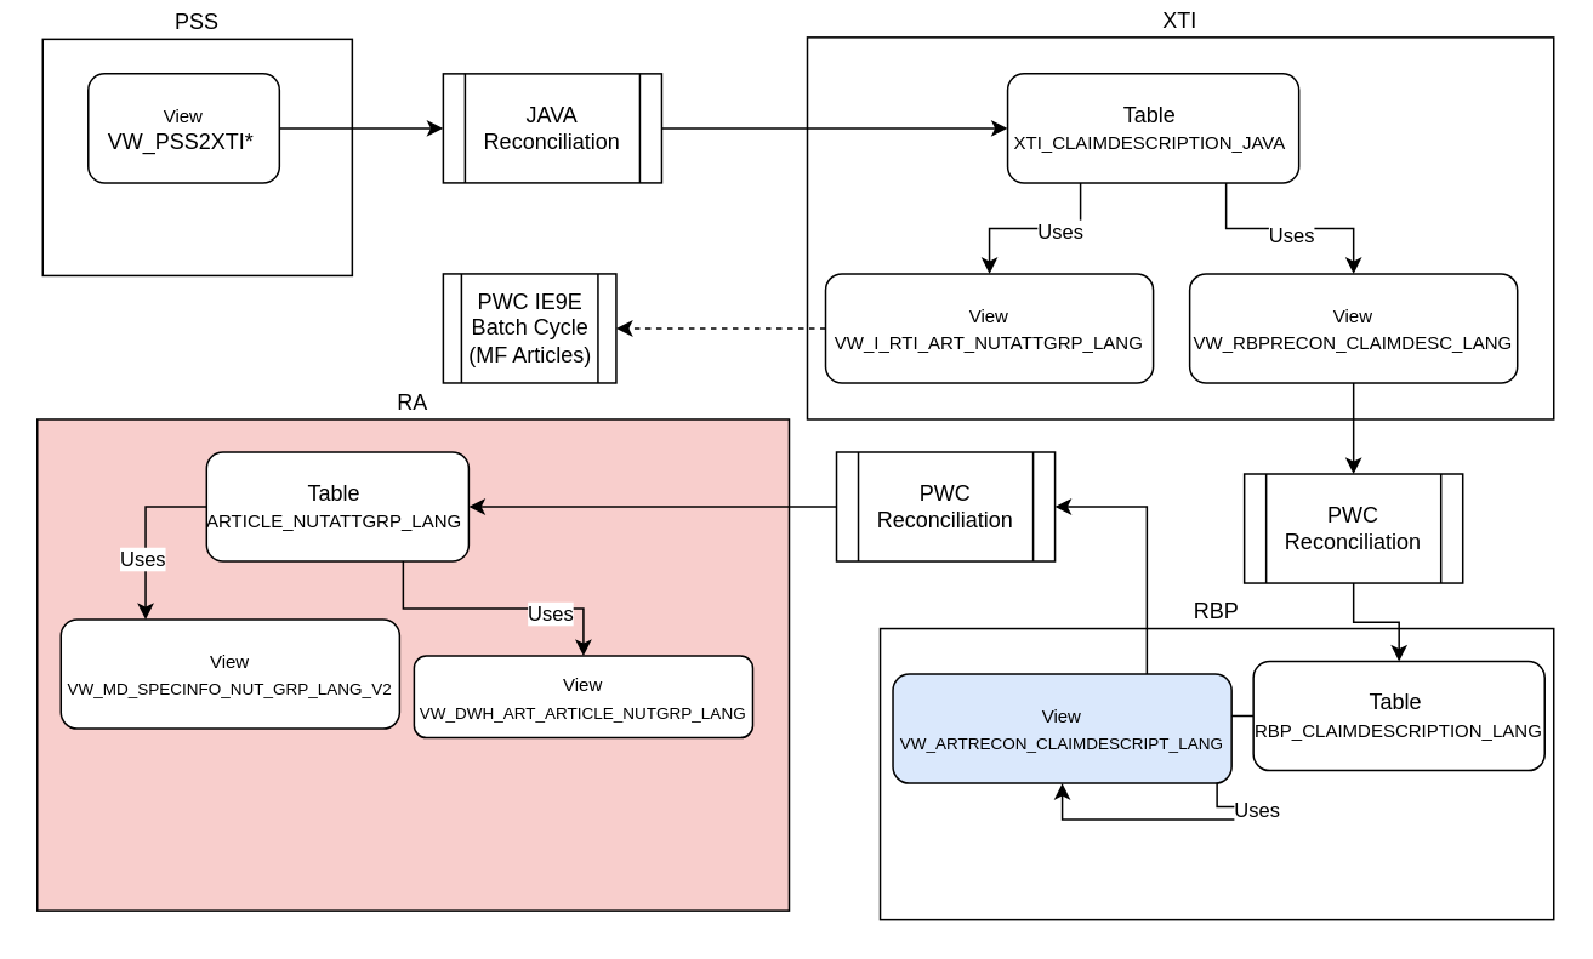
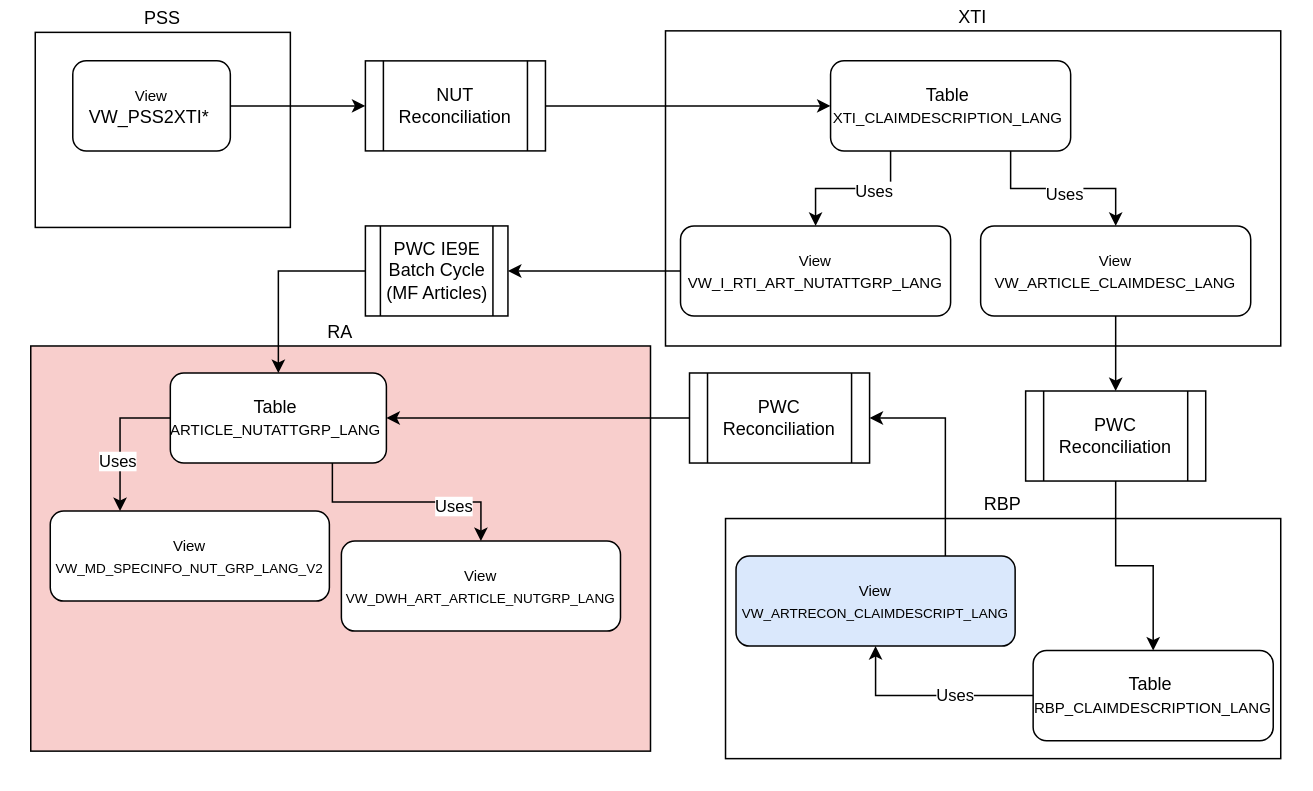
- <mxCell id="7" value="JAVA Reconciliation" style="shape=process;whiteSpace=wrap;html=1;backgroundOutline=1;" vertex="1" parent="1"><mxGeometry x="243" y="40" width="120" height="60" as="geometry" /></mxCell>
+ <mxCell id="7" value="NUT Reconciliation" style="shape=process;whiteSpace=wrap;html=1;backgroundOutline=1;" vertex="1" parent="1"><mxGeometry x="243" y="40" width="120" height="60" as="geometry" /></mxCell>
- <mxCell id="12" value="&lt;font style=&quot;font-size: 10px;&quot;&gt;&lt;span style=&quot;font-size: 12px;&quot;&gt;Table&amp;nbsp;&lt;/span&gt;&lt;/font&gt;&lt;div&gt;&lt;font style=&quot;font-size: 10px;&quot;&gt;XTI_CLAIMDESCRIPTION_JAVA&lt;/font&gt;&amp;nbsp;&lt;/div&gt;" style="rounded=1;whiteSpace=wrap;html=1;" vertex="1" parent="1"><mxGeometry x="553" y="40" width="160" height="60" as="geometry" /></mxCell>
+ <mxCell id="12" value="&lt;font style=&quot;font-size: 10px;&quot;&gt;&lt;span style=&quot;font-size: 12px;&quot;&gt;Table&amp;nbsp;&lt;/span&gt;&lt;/font&gt;&lt;div&gt;&lt;font style=&quot;font-size: 10px;&quot;&gt;XTI_CLAIMDESCRIPTION_LANG&lt;/font&gt;&amp;nbsp;&lt;/div&gt;" style="rounded=1;whiteSpace=wrap;html=1;" vertex="1" parent="1"><mxGeometry x="553" y="40" width="160" height="60" as="geometry" /></mxCell>
- <mxCell id="15" style="edgeStyle=orthogonalEdgeStyle;rounded=0;orthogonalLoop=1;jettySize=auto;html=1;exitX=0;exitY=0.5;exitDx=0;exitDy=0;dashed=1;" edge="1" parent="1" source="16" target="30"><mxGeometry relative="1" as="geometry" /></mxCell>
+ <mxCell id="15" style="edgeStyle=orthogonalEdgeStyle;rounded=0;orthogonalLoop=1;jettySize=auto;html=1;exitX=0;exitY=0.5;exitDx=0;exitDy=0;" edge="1" parent="1" source="16" target="30"><mxGeometry relative="1" as="geometry" /></mxCell>
- <mxCell id="14" value="&lt;span style=&quot;font-family: &amp;quot;Aptos Narrow&amp;quot;, sans-serif;&quot;&gt;&lt;font style=&quot;font-size: 10px;&quot;&gt;View&lt;/font&gt;&lt;/span&gt;&lt;div&gt;&lt;span style=&quot;font-family: &amp;quot;Aptos Narrow&amp;quot;, sans-serif;&quot;&gt;&lt;font style=&quot;font-size: 10px;&quot;&gt;VW_RBPRECON_CLAIMDESC_LANG&lt;/font&gt;&lt;/span&gt;&lt;/div&gt;" style="rounded=1;whiteSpace=wrap;html=1;" vertex="1" parent="1"><mxGeometry x="653" y="150" width="180" height="60" as="geometry" /></mxCell>
+ <mxCell id="14" value="&lt;span style=&quot;font-family: &amp;quot;Aptos Narrow&amp;quot;, sans-serif;&quot;&gt;&lt;font style=&quot;font-size: 10px;&quot;&gt;View&lt;/font&gt;&lt;/span&gt;&lt;div&gt;&lt;span style=&quot;font-family: &amp;quot;Aptos Narrow&amp;quot;, sans-serif;&quot;&gt;&lt;font style=&quot;font-size: 10px;&quot;&gt;VW_ARTICLE_CLAIMDESC_LANG&lt;/font&gt;&lt;/span&gt;&lt;/div&gt;" style="rounded=1;whiteSpace=wrap;html=1;" vertex="1" parent="1"><mxGeometry x="653" y="150" width="180" height="60" as="geometry" /></mxCell>
+ <mxCell id="29" style="edgeStyle=orthogonalEdgeStyle;rounded=0;orthogonalLoop=1;jettySize=auto;html=1;exitX=0;exitY=0.5;exitDx=0;exitDy=0;entryX=0.5;entryY=0;entryDx=0;entryDy=0;" edge="1" parent="1" source="30" target="28"><mxGeometry relative="1" as="geometry" /></mxCell>
- <mxCell id="36" value="&lt;span style=&quot;font-family: &amp;quot;Aptos Narrow&amp;quot;, sans-serif;&quot;&gt;&lt;font style=&quot;font-size: 10px;&quot;&gt;View&lt;/font&gt;&lt;/span&gt;&lt;div&gt;&lt;span style=&quot;font-family: &amp;quot;Aptos Narrow&amp;quot;, sans-serif;&quot;&gt;&lt;font style=&quot;font-size: 9px;&quot;&gt;VW_DWH_ART_ARTICLE_NUTGRP_LANG&lt;/font&gt;&lt;/span&gt;&lt;/div&gt;" style="rounded=1;whiteSpace=wrap;html=1;" vertex="1" parent="1"><mxGeometry x="227" y="360" width="186" height="45" as="geometry" /></mxCell>
+ <mxCell id="36" value="&lt;span style=&quot;font-family: &amp;quot;Aptos Narrow&amp;quot;, sans-serif;&quot;&gt;&lt;font style=&quot;font-size: 10px;&quot;&gt;View&lt;/font&gt;&lt;/span&gt;&lt;div&gt;&lt;span style=&quot;font-family: &amp;quot;Aptos Narrow&amp;quot;, sans-serif;&quot;&gt;&lt;font style=&quot;font-size: 9px;&quot;&gt;VW_DWH_ART_ARTICLE_NUTGRP_LANG&lt;/font&gt;&lt;/span&gt;&lt;/div&gt;" style="rounded=1;whiteSpace=wrap;html=1;" vertex="1" parent="1"><mxGeometry x="227" y="360" width="186" height="60" as="geometry" /></mxCell>
- <mxCell id="21" value="&lt;font style=&quot;font-size: 10px;&quot;&gt;&lt;span style=&quot;font-size: 12px;&quot;&gt;Table&amp;nbsp;&lt;/span&gt;&lt;/font&gt;&lt;div&gt;&lt;span style=&quot;font-family: &amp;quot;Aptos Narrow&amp;quot;, sans-serif;&quot;&gt;&lt;font style=&quot;font-size: 10px;&quot;&gt;RBP_CLAIMDESCRIPTION_LANG&lt;/font&gt;&lt;/span&gt;&lt;/div&gt;" style="rounded=1;whiteSpace=wrap;html=1;" vertex="1" parent="1"><mxGeometry x="688" y="363" width="160" height="60" as="geometry" /></mxCell>
+ <mxCell id="21" value="&lt;font style=&quot;font-size: 10px;&quot;&gt;&lt;span style=&quot;font-size: 12px;&quot;&gt;Table&amp;nbsp;&lt;/span&gt;&lt;/font&gt;&lt;div&gt;&lt;span style=&quot;font-family: &amp;quot;Aptos Narrow&amp;quot;, sans-serif;&quot;&gt;&lt;font style=&quot;font-size: 10px;&quot;&gt;RBP_CLAIMDESCRIPTION_LANG&lt;/font&gt;&lt;/span&gt;&lt;/div&gt;" style="rounded=1;whiteSpace=wrap;html=1;" vertex="1" parent="1"><mxGeometry x="688" y="433" width="160" height="60" as="geometry" /></mxCell>
